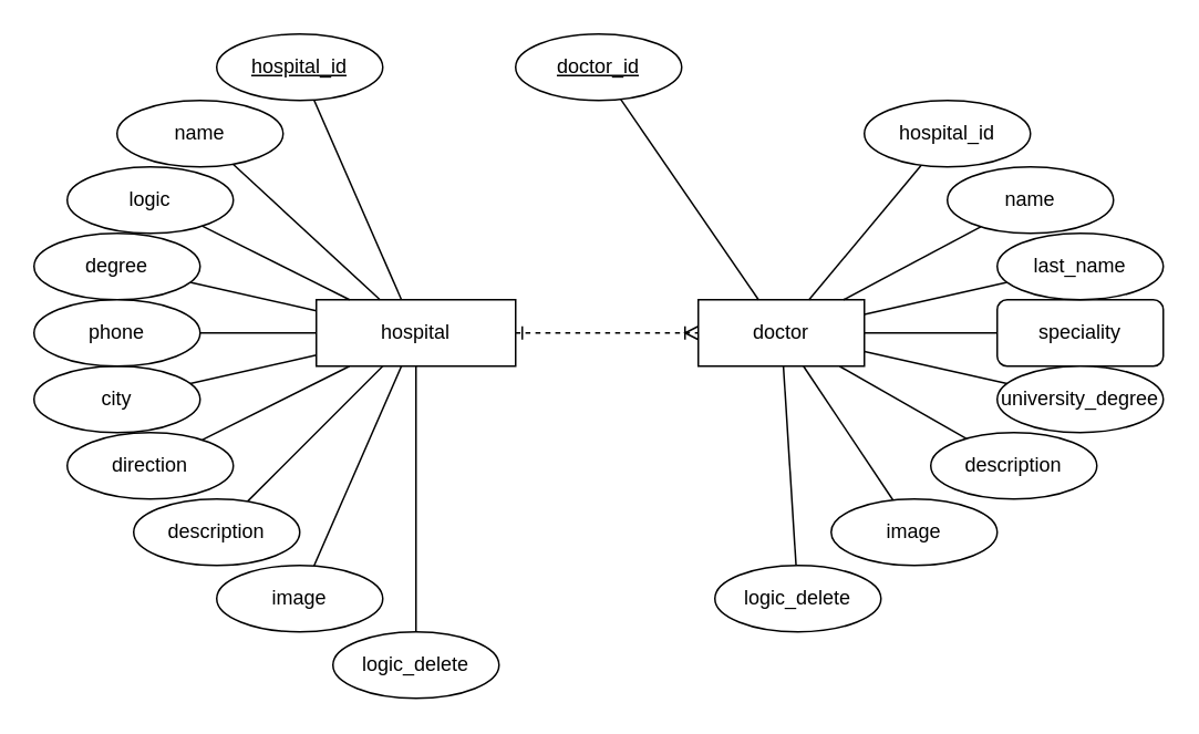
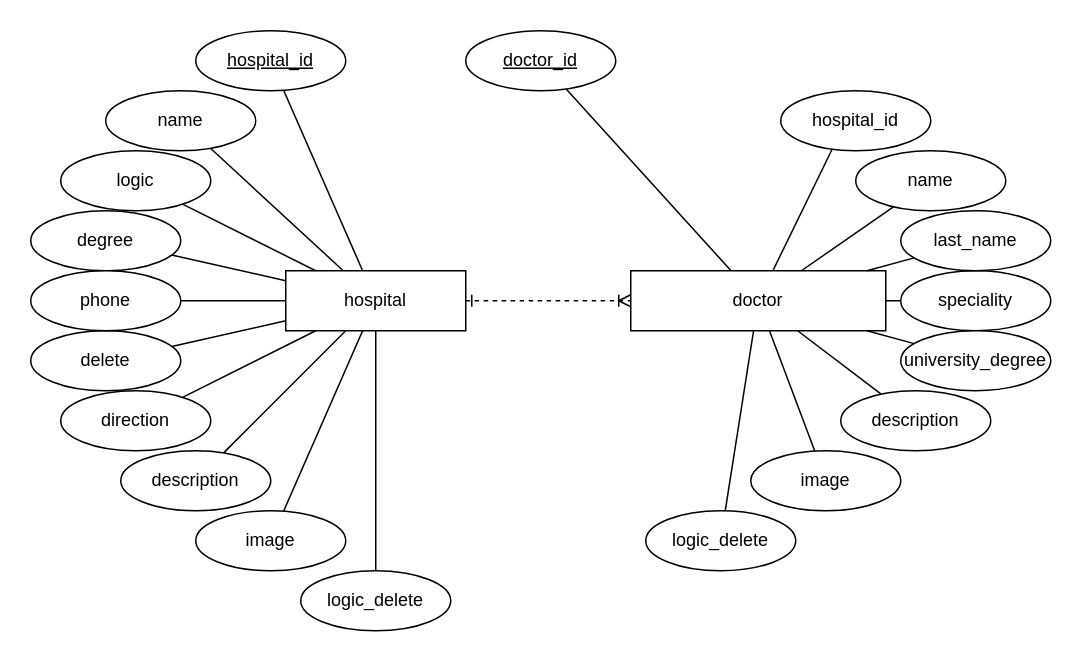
- <mxCell id="22" value="doctor" style="whiteSpace=wrap;html=1;align=center;" parent="1" vertex="1"><mxGeometry x="420" y="180" width="100" height="40" as="geometry" /></mxCell>
+ <mxCell id="22" value="doctor" style="whiteSpace=wrap;html=1;align=center;" parent="1" vertex="1"><mxGeometry x="420" y="180" width="170" height="40" as="geometry" /></mxCell>
- <mxCell id="26" value="speciality" style="whiteSpace=wrap;html=1;align=center;rounded=1;" parent="1" vertex="1"><mxGeometry x="600" y="180" width="100" height="40" as="geometry" /></mxCell>
+ <mxCell id="26" value="speciality" style="ellipse;whiteSpace=wrap;html=1;align=center;" parent="1" vertex="1"><mxGeometry x="600" y="180" width="100" height="40" as="geometry" /></mxCell>
- <mxCell id="13" value="city" style="ellipse;whiteSpace=wrap;html=1;align=center;" parent="1" vertex="1"><mxGeometry x="20" y="220" width="100" height="40" as="geometry" /></mxCell>
+ <mxCell id="13" value="delete" style="ellipse;whiteSpace=wrap;html=1;align=center;" parent="1" vertex="1"><mxGeometry x="20" y="220" width="100" height="40" as="geometry" /></mxCell>
